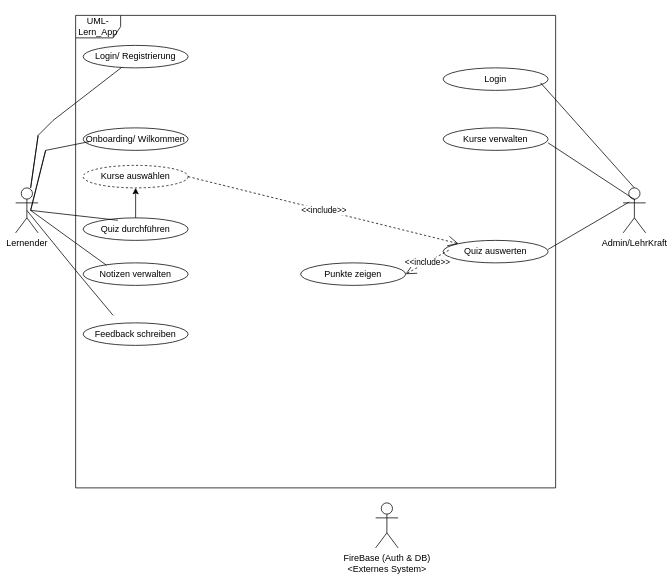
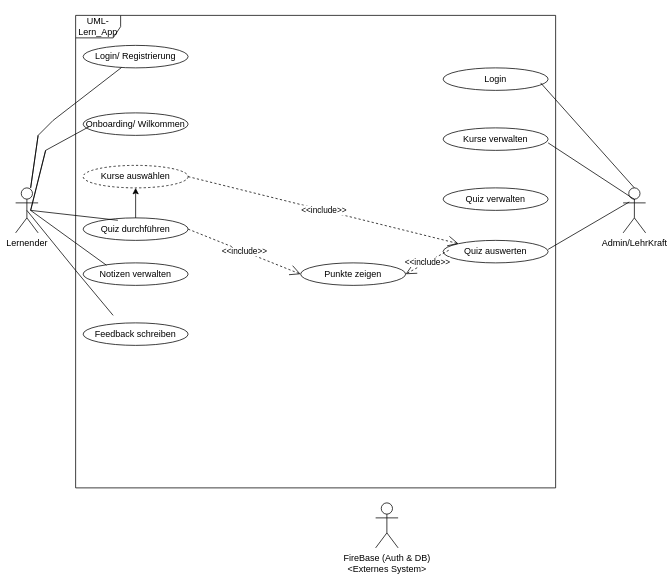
- <mxCell id="7" value="Onboarding/ Wilkommen" style="ellipse;whiteSpace=wrap;html=1;" parent="1" vertex="1"><mxGeometry x="110" y="170" width="140" height="30" as="geometry" /></mxCell>
+ <mxCell id="7" value="Onboarding/ Wilkommen" style="ellipse;whiteSpace=wrap;html=1;" parent="1" vertex="1"><mxGeometry x="110" y="150" width="140" height="30" as="geometry" /></mxCell>
+ <mxCell id="15" value="Quiz verwalten" style="ellipse;whiteSpace=wrap;html=1;" parent="1" vertex="1"><mxGeometry x="590" y="250" width="140" height="30" as="geometry" /></mxCell>
+ <mxCell id="26" value="&amp;lt;&amp;lt;include&amp;gt;&amp;gt;" style="endArrow=open;endSize=12;dashed=1;html=1;rounded=0;entryX=0;entryY=0.5;entryDx=0;entryDy=0;exitX=1;exitY=0.5;exitDx=0;exitDy=0;" parent="1" source="10" target="17" edge="1"><mxGeometry width="160" relative="1" as="geometry"><mxPoint x="330" y="306" as="sourcePoint" /><mxPoint x="410" y="290" as="targetPoint" /></mxGeometry></mxCell>
